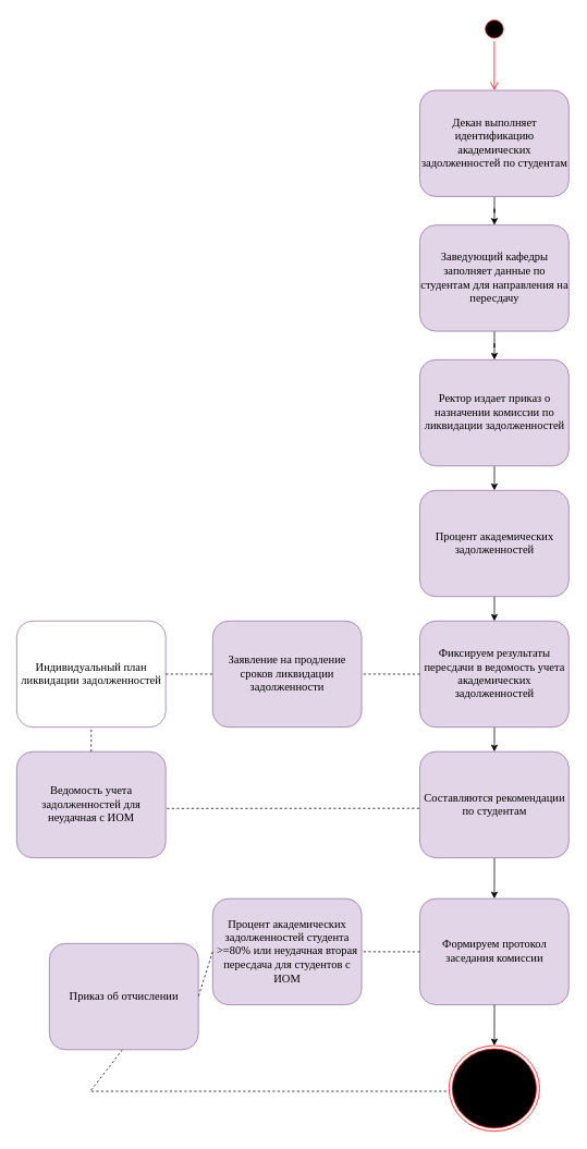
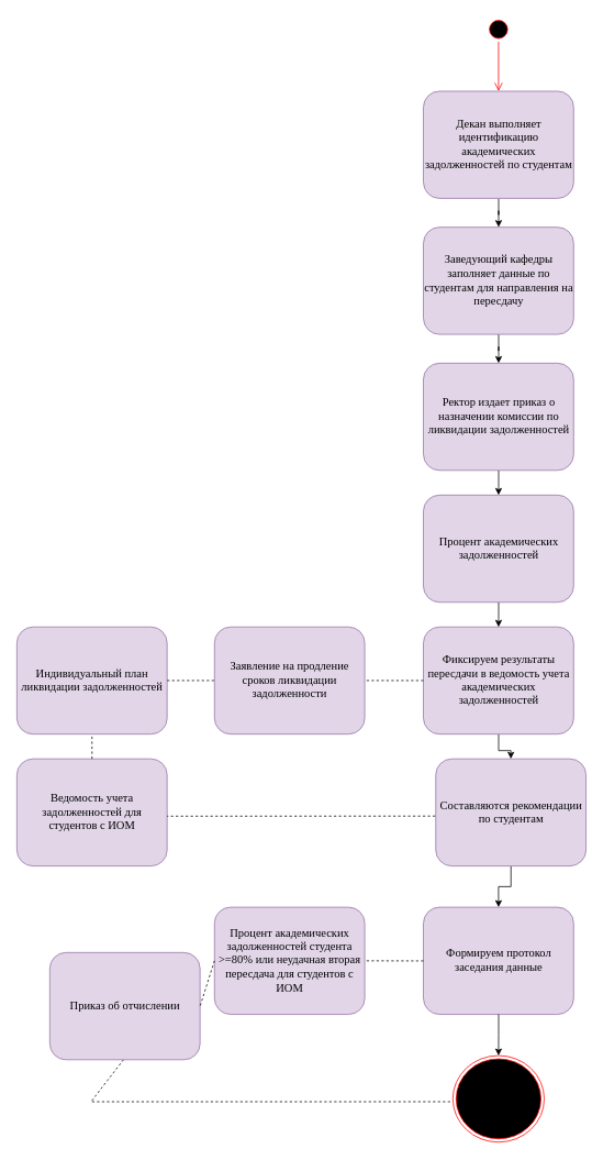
- <mxCell id="21" value="&lt;font face=&quot;Times New Roman&quot;&gt;&lt;span style=&quot;font-size: 14px;&quot;&gt;Индивидуальный план ликвидации задолженностей&lt;/span&gt;&lt;/font&gt;" style="rounded=1;whiteSpace=wrap;html=1;fillColor=#ffffff;strokeColor=#9673a6;" vertex="1" parent="1"><mxGeometry x="20" y="760" width="182.5" height="130" as="geometry" /></mxCell>
+ <mxCell id="21" value="&lt;font face=&quot;Times New Roman&quot;&gt;&lt;span style=&quot;font-size: 14px;&quot;&gt;Индивидуальный план ликвидации задолженностей&lt;/span&gt;&lt;/font&gt;" style="rounded=1;whiteSpace=wrap;html=1;fillColor=#e1d5e7;strokeColor=#9673a6;" vertex="1" parent="1"><mxGeometry x="20" y="760" width="182.5" height="130" as="geometry" /></mxCell>
- <mxCell id="23" value="&lt;font face=&quot;Times New Roman&quot;&gt;&lt;span style=&quot;font-size: 14px;&quot;&gt;Ведомость учета задолженностей для неудачная с ИОМ&lt;/span&gt;&lt;/font&gt;" style="rounded=1;whiteSpace=wrap;html=1;fillColor=#e1d5e7;strokeColor=#9673a6;" vertex="1" parent="1"><mxGeometry x="20" y="920" width="182.5" height="130" as="geometry" /></mxCell>
+ <mxCell id="23" value="&lt;font face=&quot;Times New Roman&quot;&gt;&lt;span style=&quot;font-size: 14px;&quot;&gt;Ведомость учета задолженностей для студентов с ИОМ&lt;/span&gt;&lt;/font&gt;" style="rounded=1;whiteSpace=wrap;html=1;fillColor=#e1d5e7;strokeColor=#9673a6;" vertex="1" parent="1"><mxGeometry x="20" y="920" width="182.5" height="130" as="geometry" /></mxCell>
- <mxCell id="16" value="&lt;span style=&quot;font-family: &amp;quot;Times New Roman&amp;quot;; font-size: 14px;&quot;&gt;Составляются рекомендации по студентам&lt;/span&gt;" style="rounded=1;whiteSpace=wrap;html=1;fillColor=#e1d5e7;strokeColor=#9673a6;" vertex="1" parent="1"><mxGeometry x="513.75" y="920" width="182.5" height="130" as="geometry" /></mxCell>
+ <mxCell id="16" value="&lt;span style=&quot;font-family: &amp;quot;Times New Roman&amp;quot;; font-size: 14px;&quot;&gt;Составляются рекомендации по студентам&lt;/span&gt;" style="rounded=1;whiteSpace=wrap;html=1;fillColor=#e1d5e7;strokeColor=#9673a6;" vertex="1" parent="1"><mxGeometry x="528.75" y="920" width="182.5" height="130" as="geometry" /></mxCell>
- <mxCell id="17" value="&lt;span style=&quot;font-family: &amp;quot;Times New Roman&amp;quot;; font-size: 14px;&quot;&gt;Формируем протокол заседания комиссии&lt;/span&gt;" style="rounded=1;whiteSpace=wrap;html=1;fillColor=#e1d5e7;strokeColor=#9673a6;" vertex="1" parent="1"><mxGeometry x="513.75" y="1100" width="182.5" height="130" as="geometry" /></mxCell>
+ <mxCell id="17" value="&lt;span style=&quot;font-family: &amp;quot;Times New Roman&amp;quot;; font-size: 14px;&quot;&gt;Формируем протокол заседания данные&lt;/span&gt;" style="rounded=1;whiteSpace=wrap;html=1;fillColor=#e1d5e7;strokeColor=#9673a6;" vertex="1" parent="1"><mxGeometry x="513.75" y="1100" width="182.5" height="130" as="geometry" /></mxCell>
